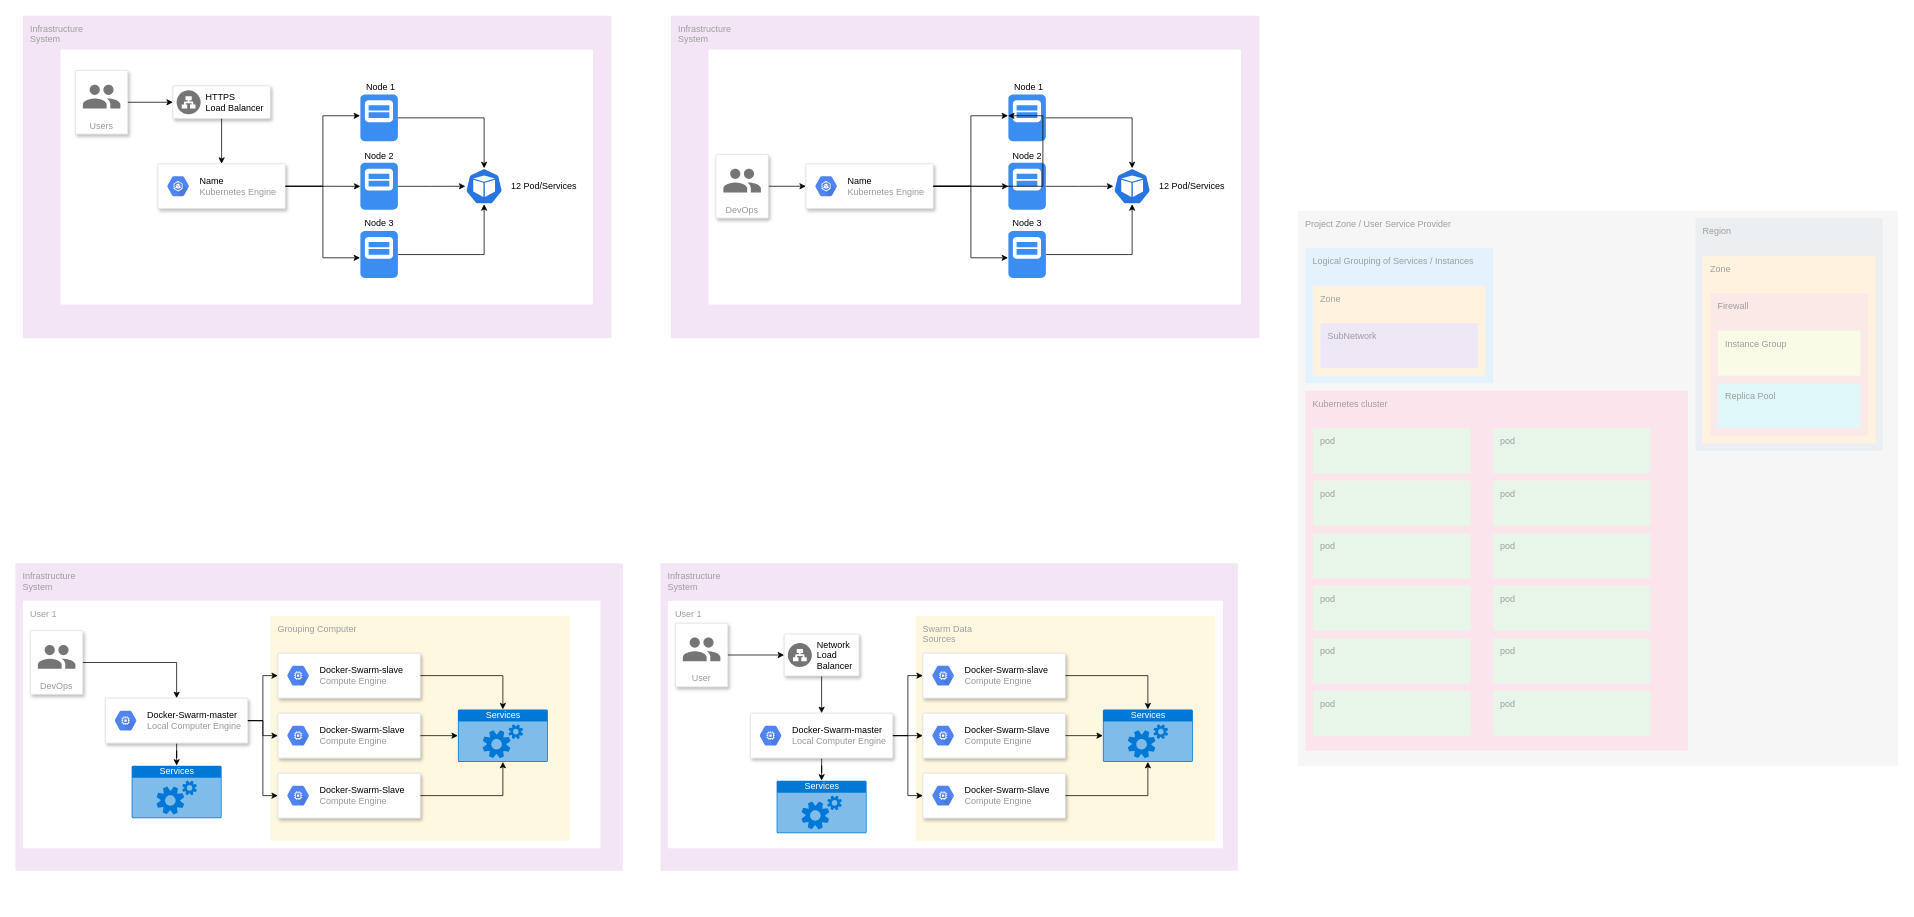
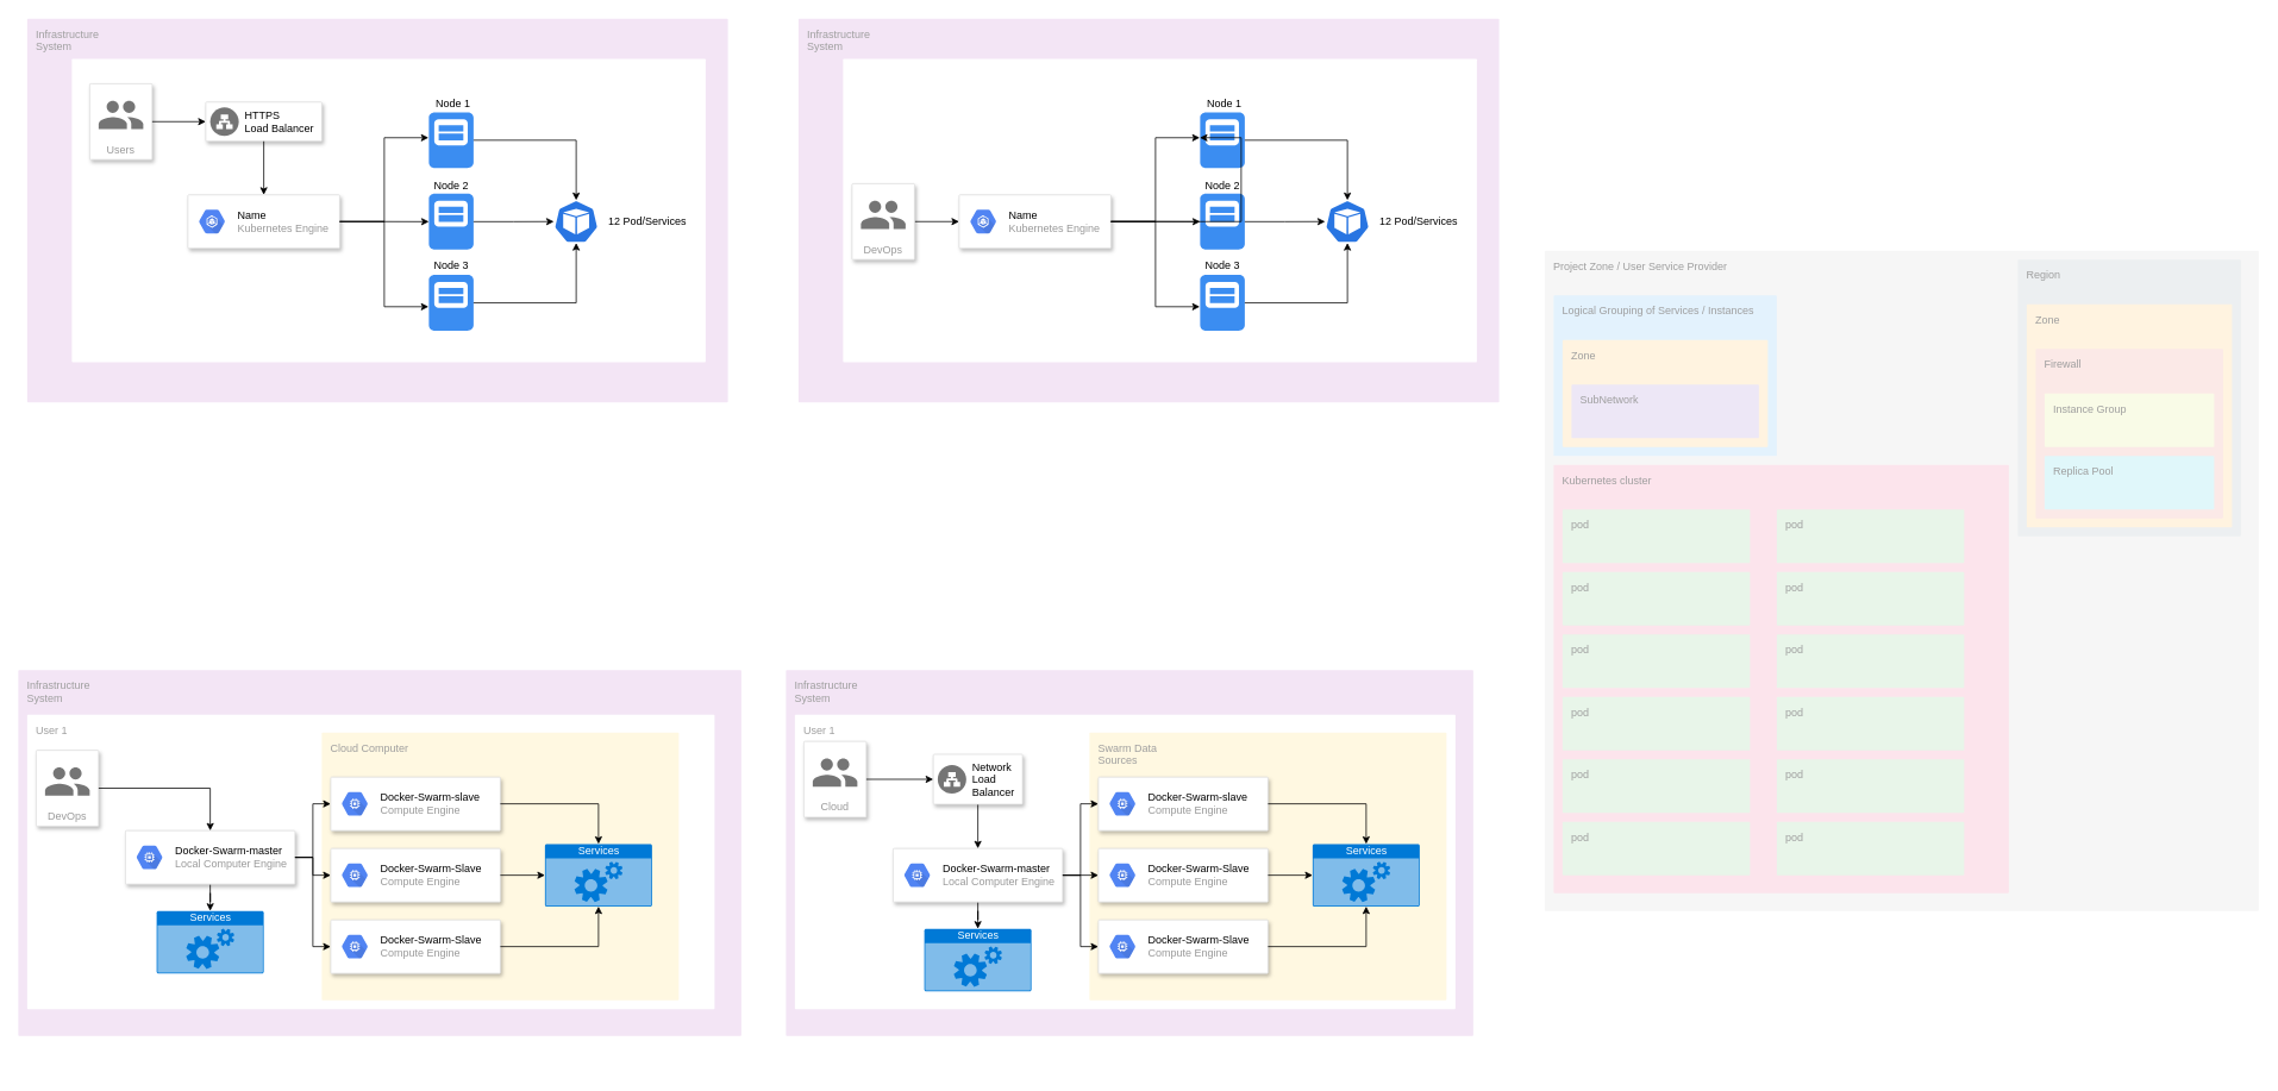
- <mxCell id="75" value="Grouping Computer " style="points=[[0,0,0],[0.25,0,0],[0.5,0,0],[0.75,0,0],[1,0,0],[1,0.25,0],[1,0.5,0],[1,0.75,0],[1,1,0],[0.75,1,0],[0.5,1,0],[0.25,1,0],[0,1,0],[0,0.75,0],[0,0.5,0],[0,0.25,0]];rounded=1;absoluteArcSize=1;arcSize=2;html=1;strokeColor=none;gradientColor=none;shadow=0;dashed=0;fontSize=12;fontColor=#9E9E9E;align=left;verticalAlign=top;spacing=10;spacingTop=-4;fillColor=#FFF8E1;" vertex="1" parent="72"><mxGeometry x="340" y="70" width="400" height="300" as="geometry" /></mxCell>
+ <mxCell id="75" value="Cloud Computer " style="points=[[0,0,0],[0.25,0,0],[0.5,0,0],[0.75,0,0],[1,0,0],[1,0.25,0],[1,0.5,0],[1,0.75,0],[1,1,0],[0.75,1,0],[0.5,1,0],[0.25,1,0],[0,1,0],[0,0.75,0],[0,0.5,0],[0,0.25,0]];rounded=1;absoluteArcSize=1;arcSize=2;html=1;strokeColor=none;gradientColor=none;shadow=0;dashed=0;fontSize=12;fontColor=#9E9E9E;align=left;verticalAlign=top;spacing=10;spacingTop=-4;fillColor=#FFF8E1;" vertex="1" parent="72"><mxGeometry x="340" y="70" width="400" height="300" as="geometry" /></mxCell>
- <mxCell id="100" value="User" style="strokeColor=#dddddd;shadow=1;strokeWidth=1;rounded=1;absoluteArcSize=1;arcSize=2;labelPosition=center;verticalLabelPosition=middle;align=center;verticalAlign=bottom;spacingLeft=0;fontColor=#999999;fontSize=12;whiteSpace=wrap;spacingBottom=2;" vertex="1" parent="96"><mxGeometry x="20" y="80" width="70" height="85" as="geometry" /></mxCell>
+ <mxCell id="100" value="Cloud" style="strokeColor=#dddddd;shadow=1;strokeWidth=1;rounded=1;absoluteArcSize=1;arcSize=2;labelPosition=center;verticalLabelPosition=middle;align=center;verticalAlign=bottom;spacingLeft=0;fontColor=#999999;fontSize=12;whiteSpace=wrap;spacingBottom=2;" vertex="1" parent="96"><mxGeometry x="20" y="80" width="70" height="85" as="geometry" /></mxCell>
